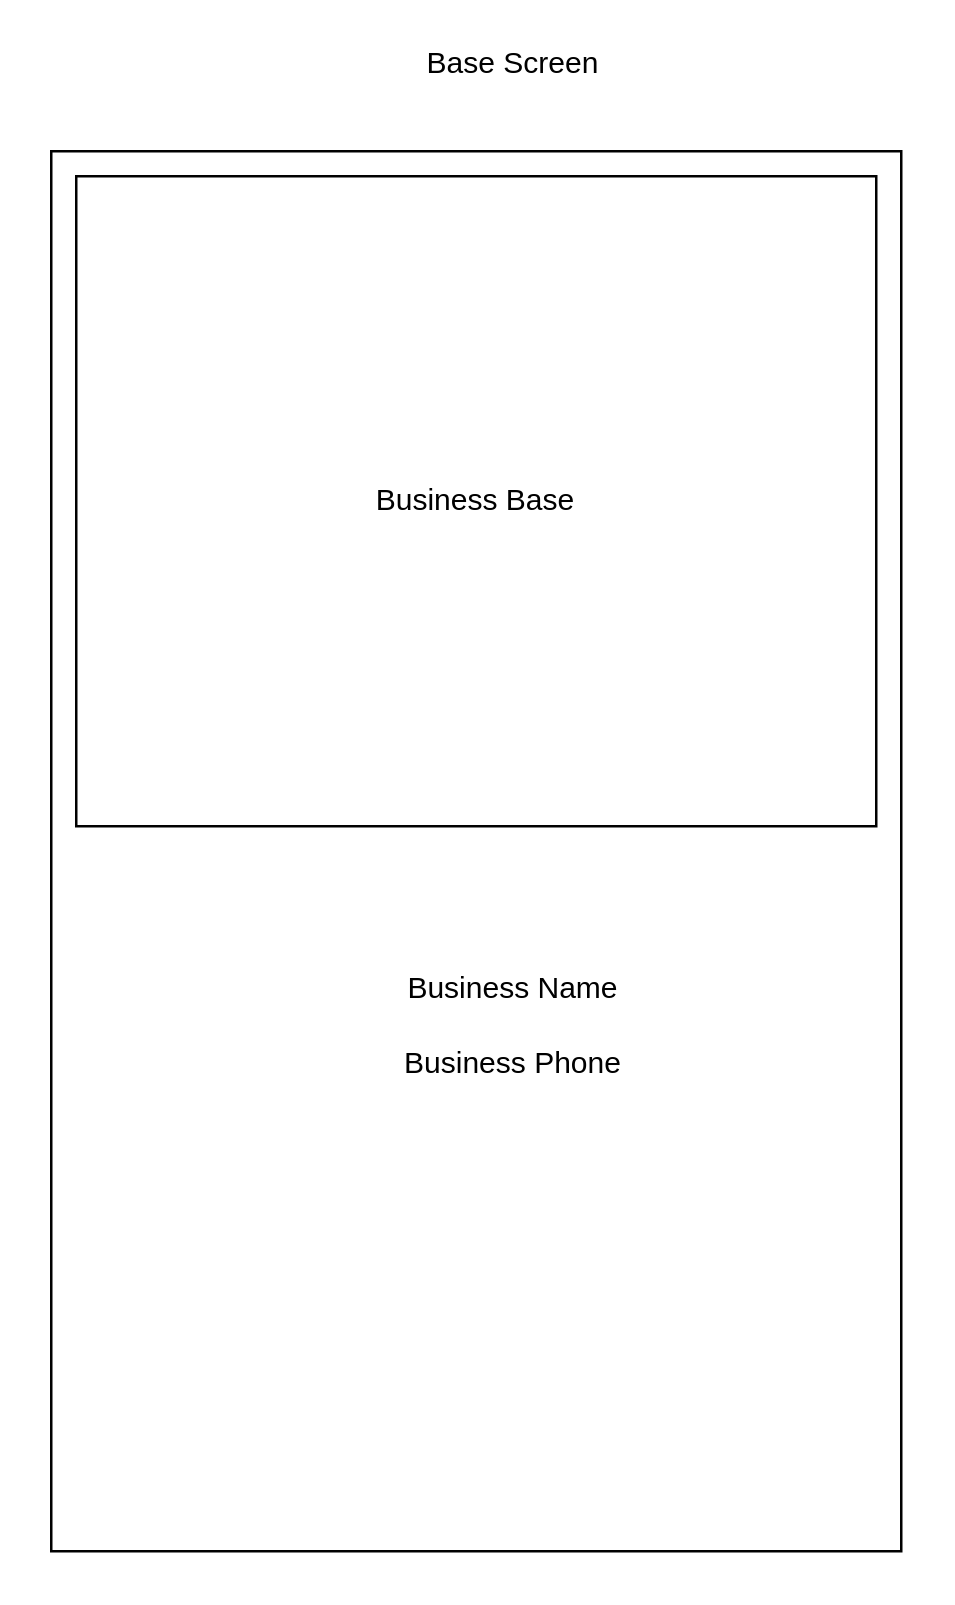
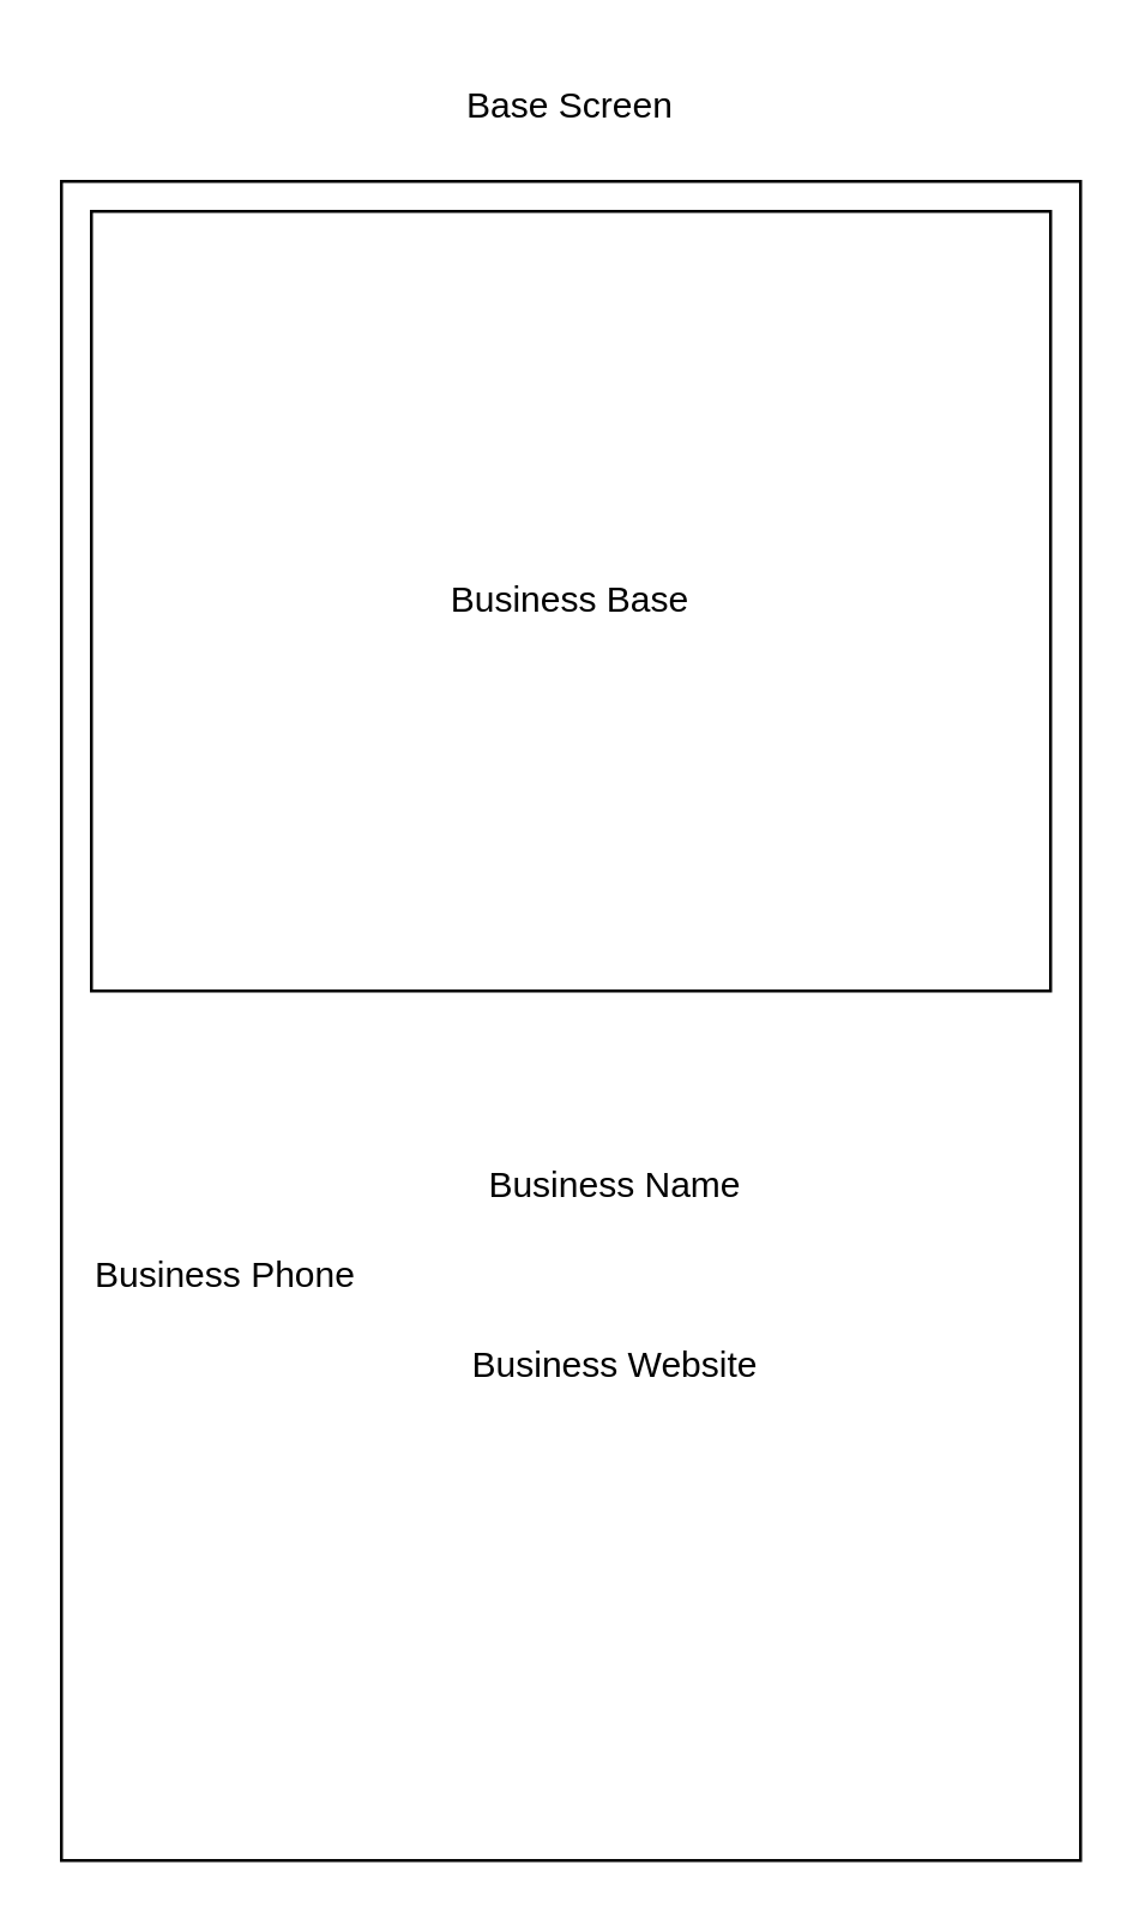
- <mxCell id="3" value="Base Screen" style="text;html=1;strokeColor=none;fillColor=none;align=center;verticalAlign=middle;whiteSpace=wrap;rounded=0;" vertex="1" parent="1"><mxGeometry x="165" y="10" width="80" height="30" as="geometry" /></mxCell>
+ <mxCell id="3" value="Base Screen" style="text;html=1;strokeColor=none;fillColor=none;align=center;verticalAlign=middle;whiteSpace=wrap;rounded=0;" vertex="1" parent="1"><mxGeometry x="150" y="20" width="80" height="30" as="geometry" /></mxCell>
- <mxCell id="6" value="Business Phone" style="text;html=1;strokeColor=none;fillColor=none;align=center;verticalAlign=middle;whiteSpace=wrap;rounded=0;" vertex="1" parent="1"><mxGeometry x="160" y="410" width="90" height="30" as="geometry" /></mxCell>
+ <mxCell id="6" value="Business Phone" style="text;html=1;strokeColor=none;fillColor=none;align=center;verticalAlign=middle;whiteSpace=wrap;rounded=0;" vertex="1" parent="1"><mxGeometry x="30" y="410" width="90" height="30" as="geometry" /></mxCell>
+ <mxCell id="7" value="Business Website" style="text;html=1;strokeColor=none;fillColor=none;align=center;verticalAlign=middle;whiteSpace=wrap;rounded=0;" vertex="1" parent="1"><mxGeometry x="155" y="440" width="100" height="30" as="geometry" /></mxCell>
